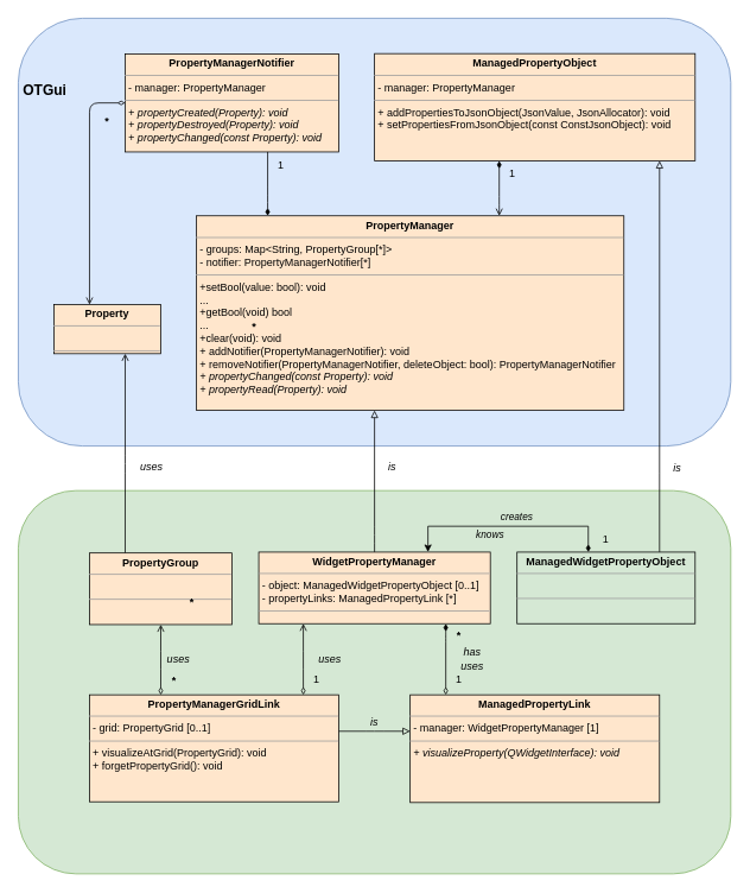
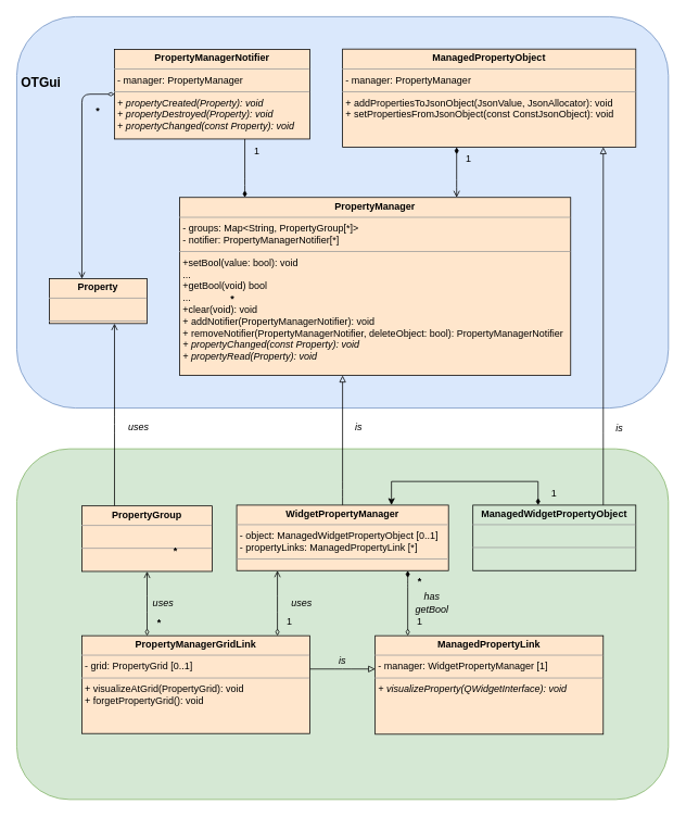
- <mxCell id="40" value="creates" style="text;html=1;align=center;verticalAlign=middle;whiteSpace=wrap;rounded=0;fontStyle=2;fontSize=11;connectable=0;allowArrows=0;" parent="1" vertex="1"><mxGeometry x="560" y="570" width="40" height="20" as="geometry" /></mxCell>
- <mxCell id="42" value="knows" style="text;html=1;align=center;verticalAlign=middle;whiteSpace=wrap;rounded=0;fontStyle=2;fontSize=11;connectable=0;allowArrows=0;" vertex="1" parent="1"><mxGeometry x="530" y="590" width="40" height="20" as="geometry" /></mxCell>
- <mxCell id="36" value="&lt;div&gt;has&lt;/div&gt;uses" style="text;html=1;align=center;verticalAlign=middle;whiteSpace=wrap;rounded=0;fontStyle=2;fontSize=12;connectable=0;allowArrows=0;fontFamily=Helvetica;fontColor=default;" parent="1" vertex="1"><mxGeometry x="500" y="719.16" width="60" height="40" as="geometry" /></mxCell>
+ <mxCell id="36" value="&lt;div&gt;has&lt;/div&gt;getBool" style="text;html=1;align=center;verticalAlign=middle;whiteSpace=wrap;rounded=0;fontStyle=2;fontSize=12;connectable=0;allowArrows=0;fontFamily=Helvetica;fontColor=default;" parent="1" vertex="1"><mxGeometry x="500" y="719.16" width="60" height="40" as="geometry" /></mxCell>
